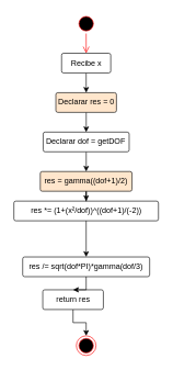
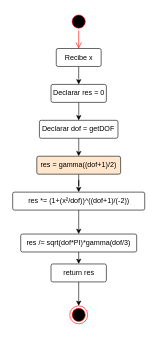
- <mxCell id="9" value="Declarar res = 0" style="rounded=1;arcSize=10;whiteSpace=wrap;html=1;align=center;fillColor=#ffe6cc;" vertex="1" parent="1"><mxGeometry x="84.75" y="140" width="92.5" height="30" as="geometry" /></mxCell>
+ <mxCell id="9" value="Declarar res = 0" style="rounded=1;arcSize=10;whiteSpace=wrap;html=1;align=center;" vertex="1" parent="1"><mxGeometry x="84.75" y="140" width="92.5" height="30" as="geometry" /></mxCell>
- <mxCell id="16" value="res *= (1+(x²/dof))^((dof+1)/(-2))" style="rounded=1;arcSize=10;whiteSpace=wrap;html=1;align=center;" vertex="1" parent="1"><mxGeometry x="20.68" y="305" width="220.63" height="30" as="geometry" /></mxCell>
+ <mxCell id="16" value="res *= (1+(x²/dof))^((dof+1)/(-2))" style="rounded=1;arcSize=10;whiteSpace=wrap;html=1;align=center;" vertex="1" parent="1"><mxGeometry x="20.68" y="320" width="220.63" height="30" as="geometry" /></mxCell>
- <mxCell id="12" value="return res" style="rounded=1;arcSize=10;whiteSpace=wrap;html=1;align=center;" vertex="1" parent="1"><mxGeometry x="64.75" y="440" width="92.5" height="30" as="geometry" /></mxCell>
+ <mxCell id="12" value="return res" style="rounded=1;arcSize=10;whiteSpace=wrap;html=1;align=center;" vertex="1" parent="1"><mxGeometry x="84.75" y="440" width="92.5" height="30" as="geometry" /></mxCell>
